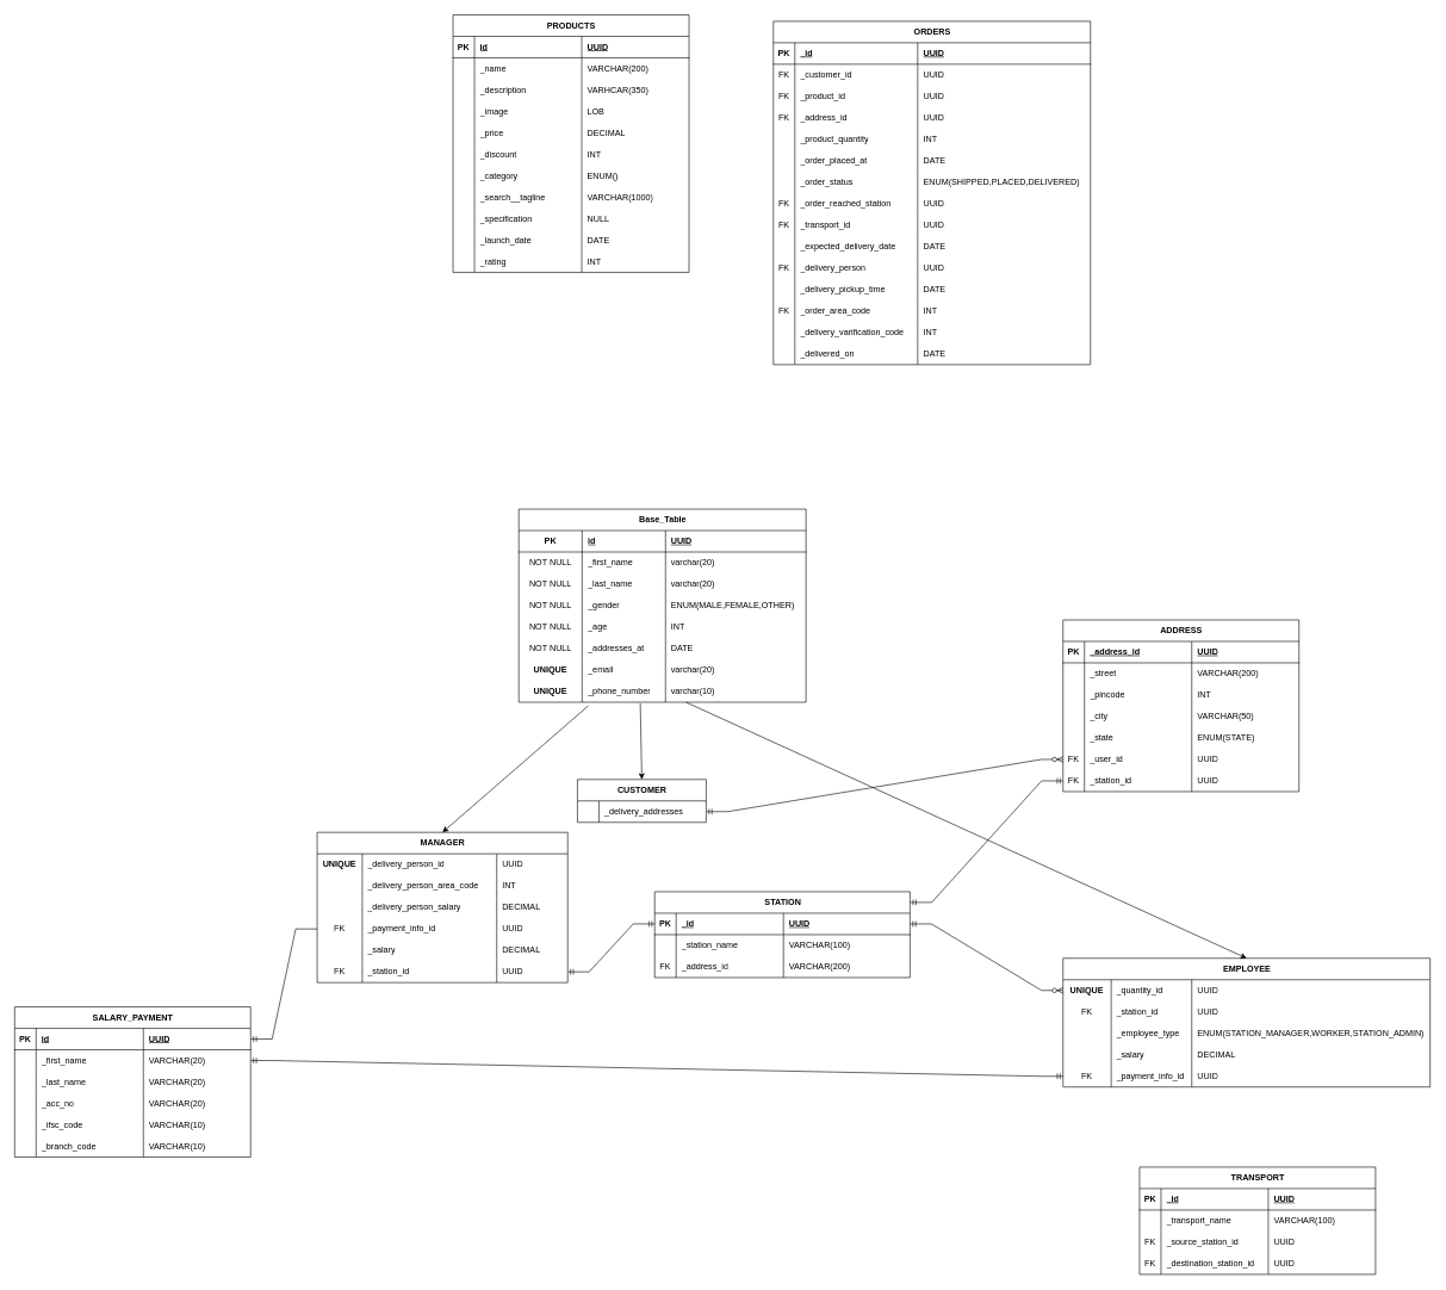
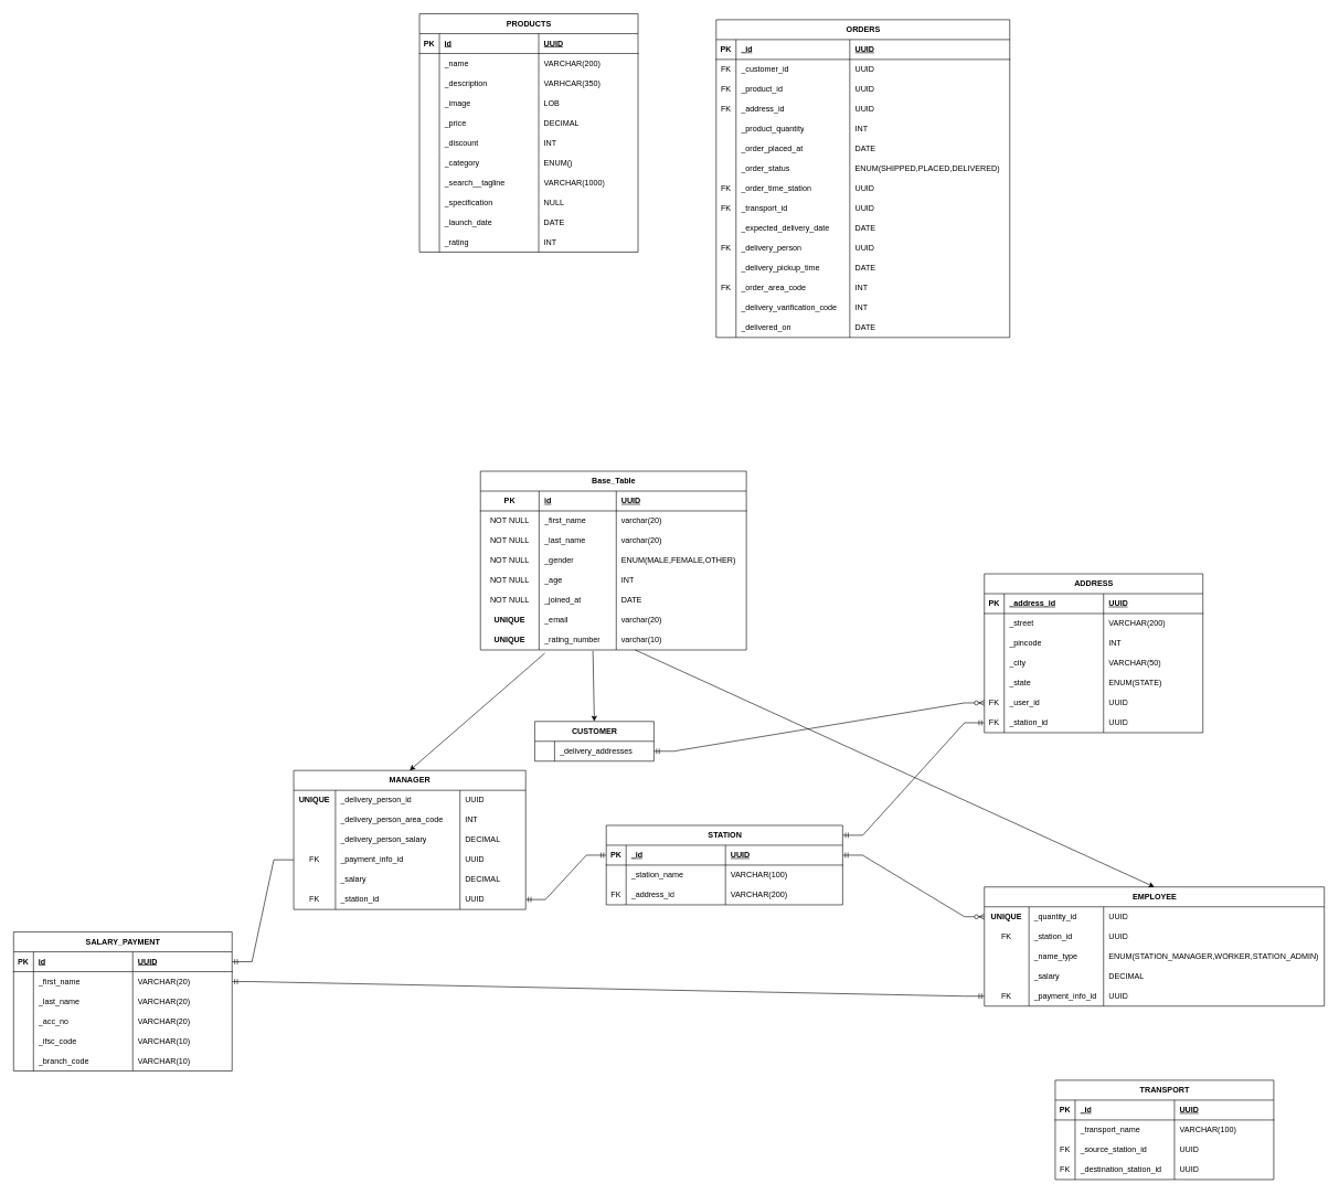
- <mxCell id="141" value="_order_reached_station" style="shape=partialRectangle;connectable=0;fillColor=none;top=0;left=0;bottom=0;right=0;align=left;spacingLeft=6;overflow=hidden;whiteSpace=wrap;html=1;" vertex="1" parent="139"><mxGeometry x="30" width="171.806" height="30" as="geometry"><mxRectangle width="171.806" height="30" as="alternateBounds" /></mxGeometry></mxCell>
+ <mxCell id="141" value="_order_time_station" style="shape=partialRectangle;connectable=0;fillColor=none;top=0;left=0;bottom=0;right=0;align=left;spacingLeft=6;overflow=hidden;whiteSpace=wrap;html=1;" vertex="1" parent="139"><mxGeometry x="30" width="171.806" height="30" as="geometry"><mxRectangle width="171.806" height="30" as="alternateBounds" /></mxGeometry></mxCell>
- <mxCell id="25" value="_addresses_at" style="shape=partialRectangle;connectable=0;fillColor=none;top=0;left=0;bottom=0;right=0;align=left;spacingLeft=6;overflow=hidden;whiteSpace=wrap;html=1;" vertex="1" parent="23"><mxGeometry x="88.536" width="116.571" height="30" as="geometry"><mxRectangle width="116.571" height="30" as="alternateBounds" /></mxGeometry></mxCell>
+ <mxCell id="25" value="_joined_at" style="shape=partialRectangle;connectable=0;fillColor=none;top=0;left=0;bottom=0;right=0;align=left;spacingLeft=6;overflow=hidden;whiteSpace=wrap;html=1;" vertex="1" parent="23"><mxGeometry x="88.536" width="116.571" height="30" as="geometry"><mxRectangle width="116.571" height="30" as="alternateBounds" /></mxGeometry></mxCell>
- <mxCell id="33" value="_phone_number" style="shape=partialRectangle;connectable=0;fillColor=none;top=0;left=0;bottom=0;right=0;align=left;spacingLeft=6;overflow=hidden;whiteSpace=wrap;html=1;" vertex="1" parent="31"><mxGeometry x="88.536" width="116.571" height="30" as="geometry"><mxRectangle width="116.571" height="30" as="alternateBounds" /></mxGeometry></mxCell>
+ <mxCell id="33" value="_rating_number" style="shape=partialRectangle;connectable=0;fillColor=none;top=0;left=0;bottom=0;right=0;align=left;spacingLeft=6;overflow=hidden;whiteSpace=wrap;html=1;" vertex="1" parent="31"><mxGeometry x="88.536" width="116.571" height="30" as="geometry"><mxRectangle width="116.571" height="30" as="alternateBounds" /></mxGeometry></mxCell>
- <mxCell id="46" value="_employee_type" style="shape=partialRectangle;connectable=0;fillColor=none;top=0;left=0;bottom=0;right=0;align=left;spacingLeft=6;overflow=hidden;whiteSpace=wrap;html=1;" vertex="1" parent="44"><mxGeometry x="67.35" width="112.65" height="30" as="geometry"><mxRectangle width="112.65" height="30" as="alternateBounds" /></mxGeometry></mxCell>
+ <mxCell id="46" value="_name_type" style="shape=partialRectangle;connectable=0;fillColor=none;top=0;left=0;bottom=0;right=0;align=left;spacingLeft=6;overflow=hidden;whiteSpace=wrap;html=1;" vertex="1" parent="44"><mxGeometry x="67.35" width="112.65" height="30" as="geometry"><mxRectangle width="112.65" height="30" as="alternateBounds" /></mxGeometry></mxCell>
